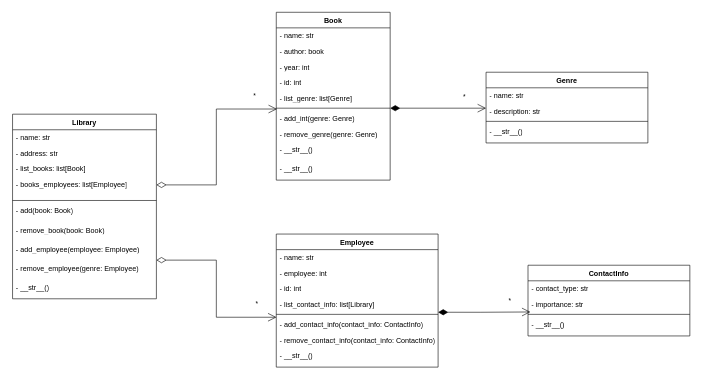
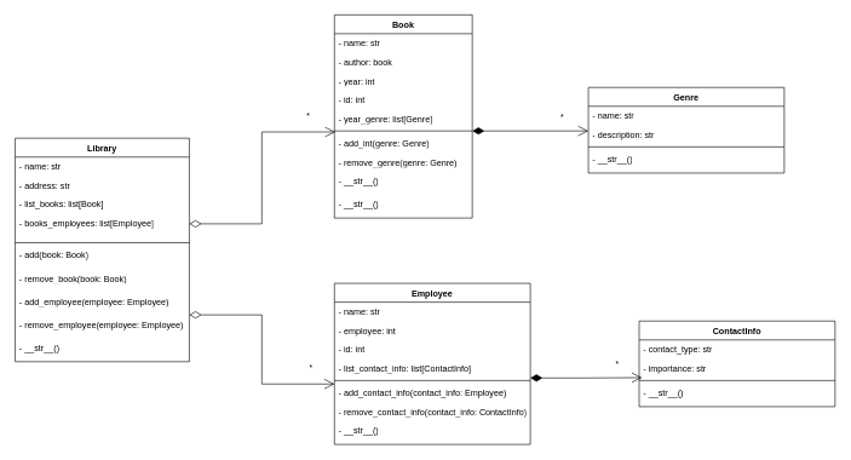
- <mxCell id="18" value="- list_genre: list[Genre]" style="text;strokeColor=none;fillColor=none;align=left;verticalAlign=top;spacingLeft=4;spacingRight=4;overflow=hidden;rotatable=0;points=[[0,0.5],[1,0.5]];portConstraint=eastwest;whiteSpace=wrap;html=1;" vertex="1" parent="13"><mxGeometry y="130" width="190" height="26" as="geometry" /></mxCell>
+ <mxCell id="18" value="- year_genre: list[Genre]" style="text;strokeColor=none;fillColor=none;align=left;verticalAlign=top;spacingLeft=4;spacingRight=4;overflow=hidden;rotatable=0;points=[[0,0.5],[1,0.5]];portConstraint=eastwest;whiteSpace=wrap;html=1;" vertex="1" parent="13"><mxGeometry y="130" width="190" height="26" as="geometry" /></mxCell>
- <mxCell id="11" value="- remove_employee(genre: Employee)" style="text;strokeColor=none;fillColor=none;align=left;verticalAlign=top;spacingLeft=4;spacingRight=4;overflow=hidden;rotatable=0;points=[[0,0.5],[1,0.5]];portConstraint=eastwest;whiteSpace=wrap;html=1;" vertex="1" parent="2"><mxGeometry y="244" width="240" height="32" as="geometry" /></mxCell>
+ <mxCell id="11" value="- remove_employee(employee: Employee)" style="text;strokeColor=none;fillColor=none;align=left;verticalAlign=top;spacingLeft=4;spacingRight=4;overflow=hidden;rotatable=0;points=[[0,0.5],[1,0.5]];portConstraint=eastwest;whiteSpace=wrap;html=1;" vertex="1" parent="2"><mxGeometry y="244" width="240" height="32" as="geometry" /></mxCell>
- <mxCell id="28" value="- list_contact_info: list[Library]" style="text;strokeColor=none;fillColor=none;align=left;verticalAlign=top;spacingLeft=4;spacingRight=4;overflow=hidden;rotatable=0;points=[[0,0.5],[1,0.5]];portConstraint=eastwest;whiteSpace=wrap;html=1;" vertex="1" parent="24"><mxGeometry y="104" width="270" height="26" as="geometry" /></mxCell>
+ <mxCell id="28" value="- list_contact_info: list[ContactInfo]" style="text;strokeColor=none;fillColor=none;align=left;verticalAlign=top;spacingLeft=4;spacingRight=4;overflow=hidden;rotatable=0;points=[[0,0.5],[1,0.5]];portConstraint=eastwest;whiteSpace=wrap;html=1;" vertex="1" parent="24"><mxGeometry y="104" width="270" height="26" as="geometry" /></mxCell>
- <mxCell id="30" value="- add_contact_info(contact_info: ContactInfo)" style="text;strokeColor=none;fillColor=none;align=left;verticalAlign=top;spacingLeft=4;spacingRight=4;overflow=hidden;rotatable=0;points=[[0,0.5],[1,0.5]];portConstraint=eastwest;whiteSpace=wrap;html=1;" vertex="1" parent="24"><mxGeometry y="138" width="270" height="26" as="geometry" /></mxCell>
+ <mxCell id="30" value="- add_contact_info(contact_info: Employee)" style="text;strokeColor=none;fillColor=none;align=left;verticalAlign=top;spacingLeft=4;spacingRight=4;overflow=hidden;rotatable=0;points=[[0,0.5],[1,0.5]];portConstraint=eastwest;whiteSpace=wrap;html=1;" vertex="1" parent="24"><mxGeometry y="138" width="270" height="26" as="geometry" /></mxCell>
